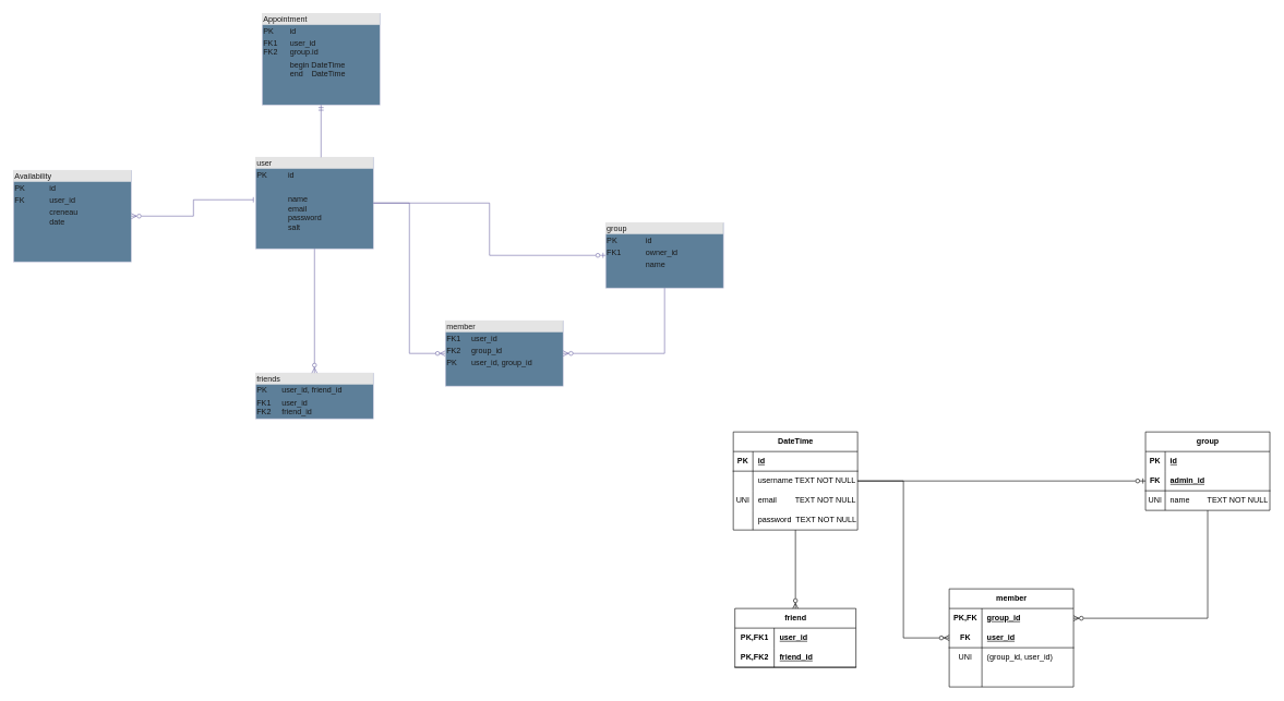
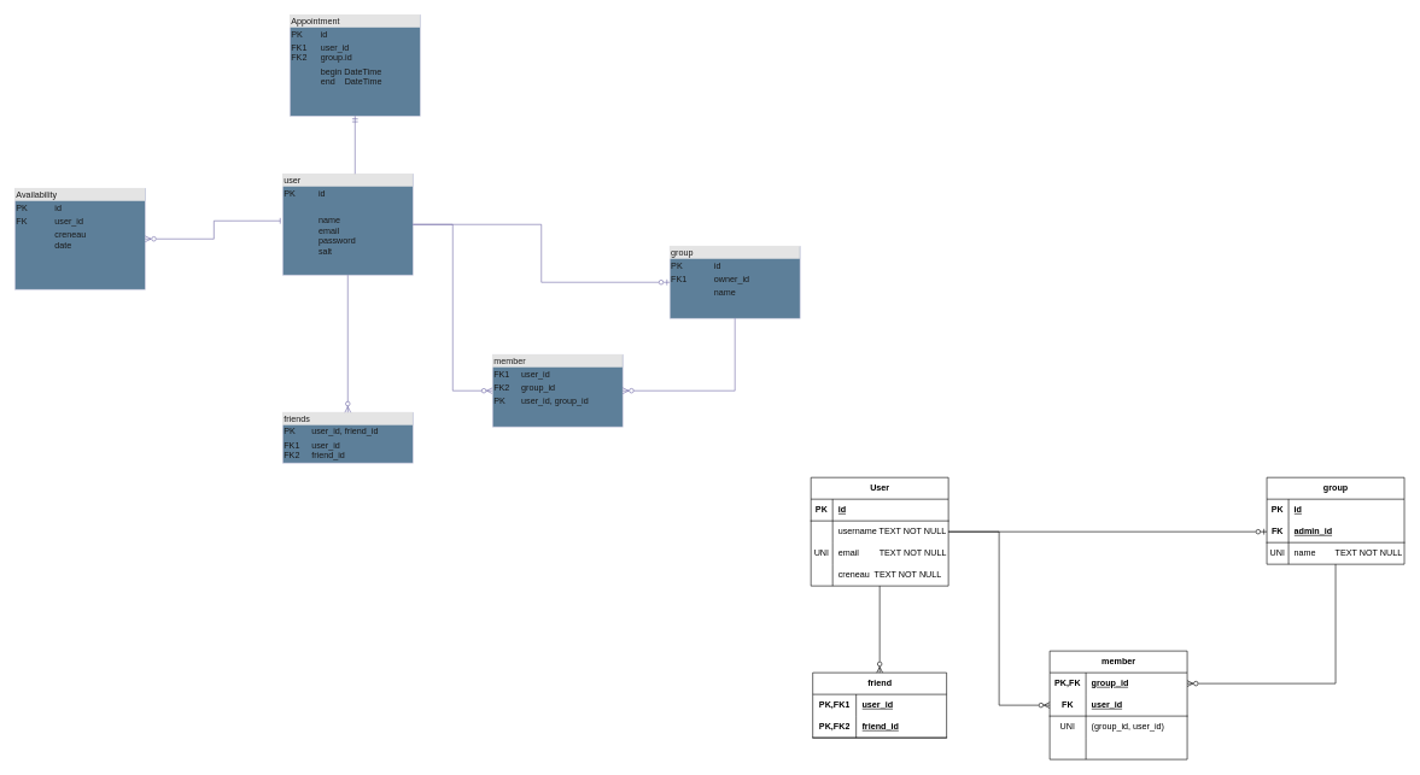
- <mxCell id="24" value="DateTime" style="shape=table;startSize=30;container=1;collapsible=1;childLayout=tableLayout;fixedRows=1;rowLines=0;fontStyle=1;align=center;resizeLast=1;html=1;" parent="1" vertex="1"><mxGeometry x="1120" y="660" width="190" height="150" as="geometry" /></mxCell>
+ <mxCell id="24" value="User" style="shape=table;startSize=30;container=1;collapsible=1;childLayout=tableLayout;fixedRows=1;rowLines=0;fontStyle=1;align=center;resizeLast=1;html=1;" parent="1" vertex="1"><mxGeometry x="1120" y="660" width="190" height="150" as="geometry" /></mxCell>
- <mxCell id="36" value="password&amp;nbsp; TEXT NOT NULL" style="shape=partialRectangle;connectable=0;fillColor=none;top=0;left=0;bottom=0;right=0;align=left;spacingLeft=6;overflow=hidden;whiteSpace=wrap;html=1;" parent="34" vertex="1"><mxGeometry x="30" width="160" height="30" as="geometry"><mxRectangle width="160" height="30" as="alternateBounds" /></mxGeometry></mxCell>
+ <mxCell id="36" value="creneau&amp;nbsp; TEXT NOT NULL" style="shape=partialRectangle;connectable=0;fillColor=none;top=0;left=0;bottom=0;right=0;align=left;spacingLeft=6;overflow=hidden;whiteSpace=wrap;html=1;" parent="34" vertex="1"><mxGeometry x="30" width="160" height="30" as="geometry"><mxRectangle width="160" height="30" as="alternateBounds" /></mxGeometry></mxCell>
